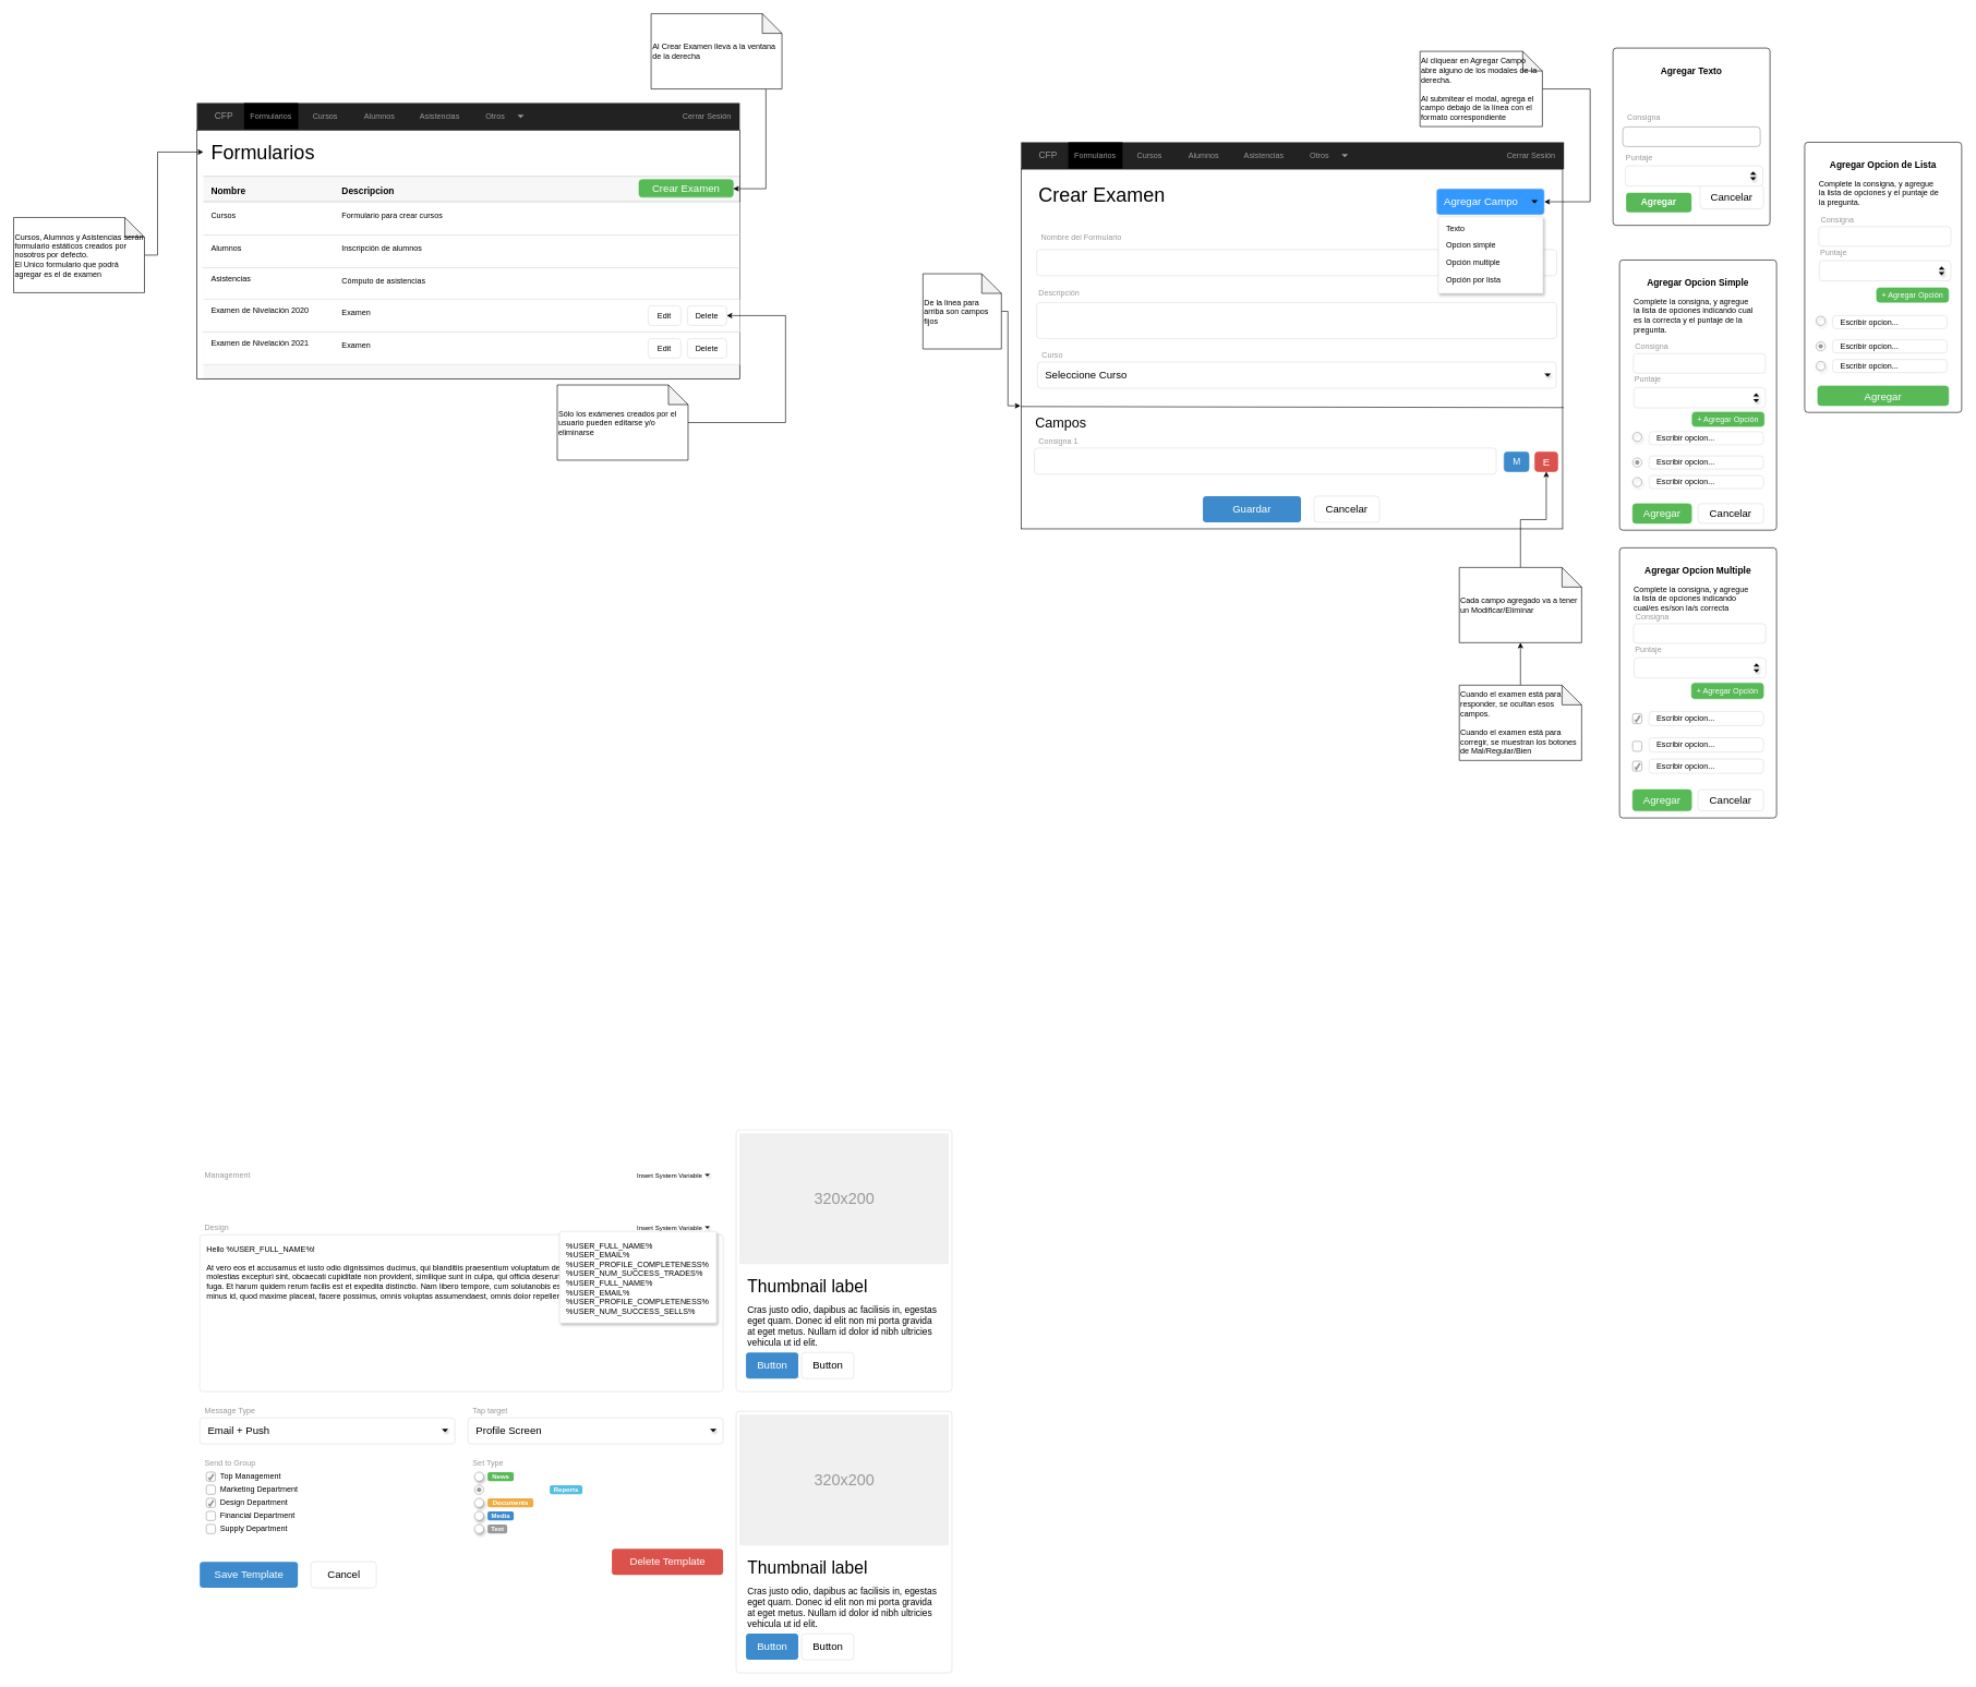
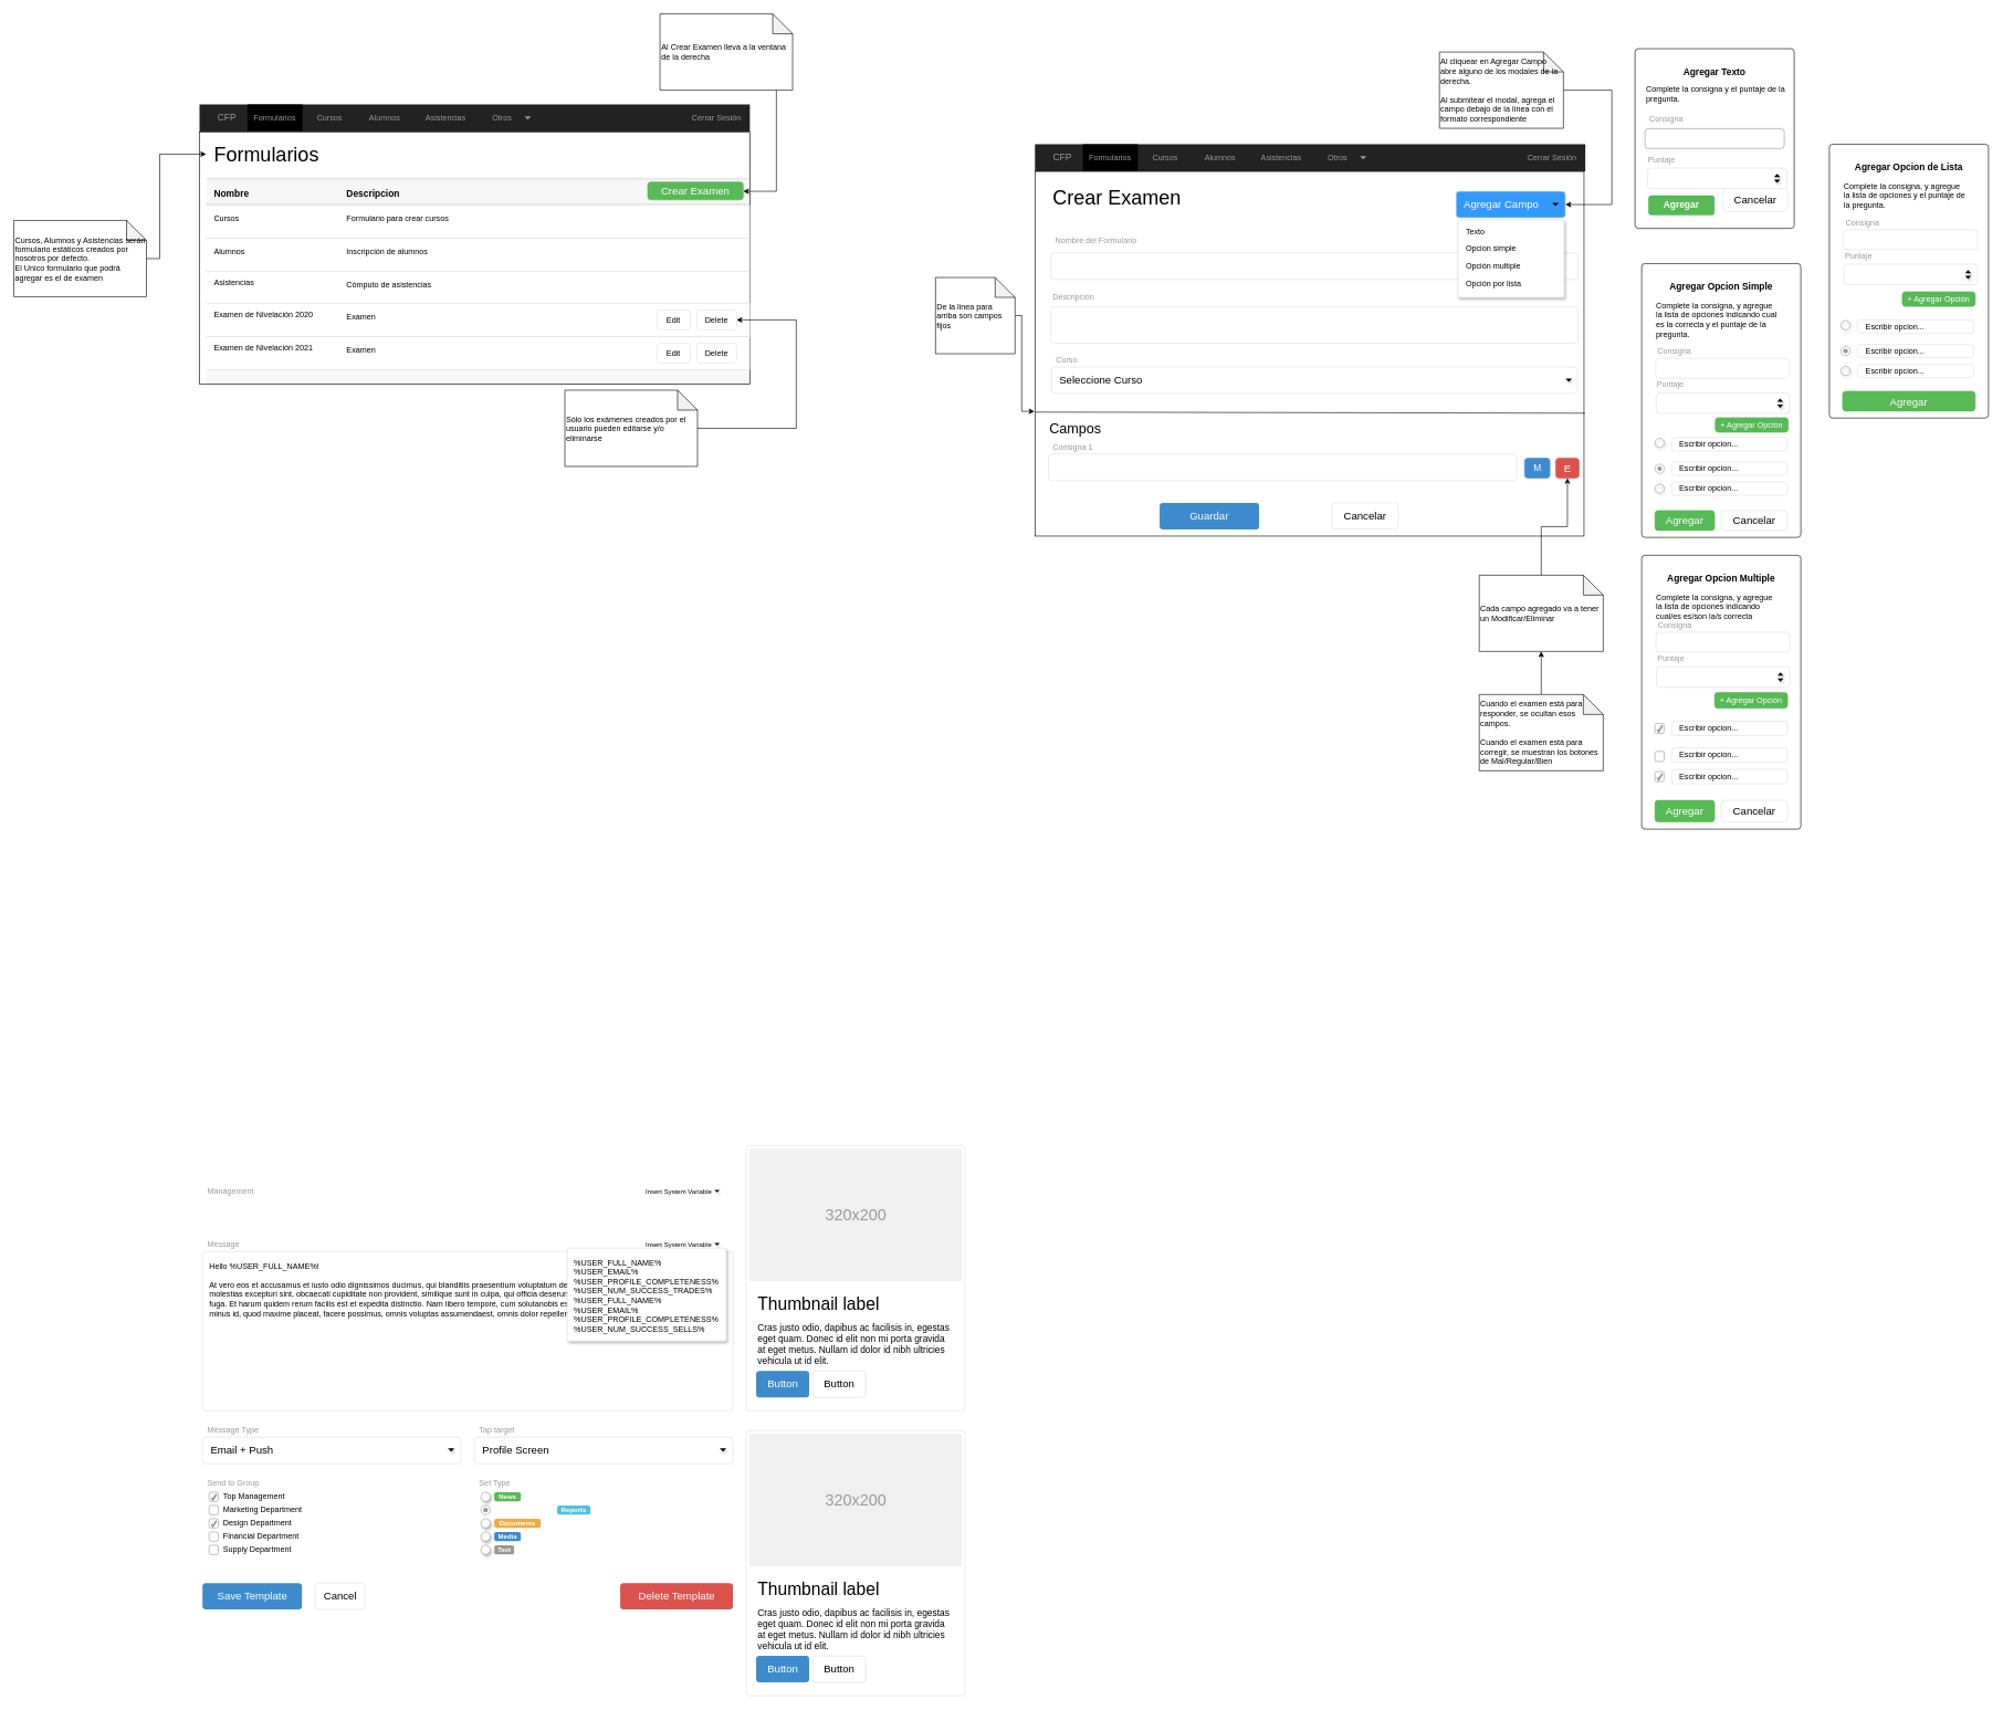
+ <mxCell id="194" value="Complete la consigna y el puntaje de la pregunta." style="html=1;shadow=0;dashed=0;shape=mxgraph.bootstrap.anchor;strokeColor=#dddddd;whiteSpace=wrap;align=left;verticalAlign=top;fontSize=12;whiteSpace=wrap;" vertex="1" parent="189"><mxGeometry x="15" y="48" width="215" height="46" as="geometry" /></mxCell>
- <mxCell id="94" value="Guardar" style="html=1;shadow=0;dashed=0;shape=mxgraph.bootstrap.rrect;align=center;rSize=5;strokeColor=none;fillColor=#3D8BCD;fontColor=#ffffff;fontSize=16;whiteSpace=wrap;rounded=0;" vertex="1" parent="1"><mxGeometry x="1838" y="758" width="150" height="40" as="geometry" /></mxCell>
+ <mxCell id="94" value="Guardar" style="html=1;shadow=0;dashed=0;shape=mxgraph.bootstrap.rrect;align=center;rSize=5;strokeColor=none;fillColor=#3D8BCD;fontColor=#ffffff;fontSize=16;whiteSpace=wrap;rounded=0;" vertex="1" parent="1"><mxGeometry x="1748" y="758" width="150" height="40" as="geometry" /></mxCell>
- <mxCell id="50" value="Design" style="html=1;shadow=0;dashed=0;shape=mxgraph.bootstrap.rect;strokeColor=none;fillColor=none;fontColor=#999999;align=left;spacingLeft=5;whiteSpace=wrap;rounded=0;" parent="1" vertex="1"><mxGeometry x="304.5" y="1867" width="200" height="20" as="geometry" /></mxCell>
+ <mxCell id="50" value="Message" style="html=1;shadow=0;dashed=0;shape=mxgraph.bootstrap.rect;strokeColor=none;fillColor=none;fontColor=#999999;align=left;spacingLeft=5;whiteSpace=wrap;rounded=0;" parent="1" vertex="1"><mxGeometry x="304.5" y="1867" width="200" height="20" as="geometry" /></mxCell>
- <mxCell id="80" value="Delete Template" style="html=1;shadow=0;dashed=0;shape=mxgraph.bootstrap.rrect;align=center;rSize=5;strokeColor=none;fillColor=#DB524C;fontColor=#ffffff;fontSize=16;whiteSpace=wrap;rounded=0;" parent="1" vertex="1"><mxGeometry x="934.5" y="2367" width="170" height="40" as="geometry" /></mxCell>
+ <mxCell id="80" value="Delete Template" style="html=1;shadow=0;dashed=0;shape=mxgraph.bootstrap.rrect;align=center;rSize=5;strokeColor=none;fillColor=#DB524C;fontColor=#ffffff;fontSize=16;whiteSpace=wrap;rounded=0;" parent="1" vertex="1"><mxGeometry x="934.5" y="2387" width="170" height="40" as="geometry" /></mxCell>
- <mxCell id="79" value="Cancel" style="html=1;shadow=0;dashed=0;shape=mxgraph.bootstrap.rrect;align=center;rSize=5;strokeColor=#dddddd;fontSize=16;whiteSpace=wrap;rounded=0;" parent="1" vertex="1"><mxGeometry x="474.5" y="2387" width="100" height="40" as="geometry" /></mxCell>
+ <mxCell id="79" value="Cancel" style="html=1;shadow=0;dashed=0;shape=mxgraph.bootstrap.rrect;align=center;rSize=5;strokeColor=#dddddd;fontSize=16;whiteSpace=wrap;rounded=0;" parent="1" vertex="1"><mxGeometry x="474.5" y="2387" width="75" height="40" as="geometry" /></mxCell>
